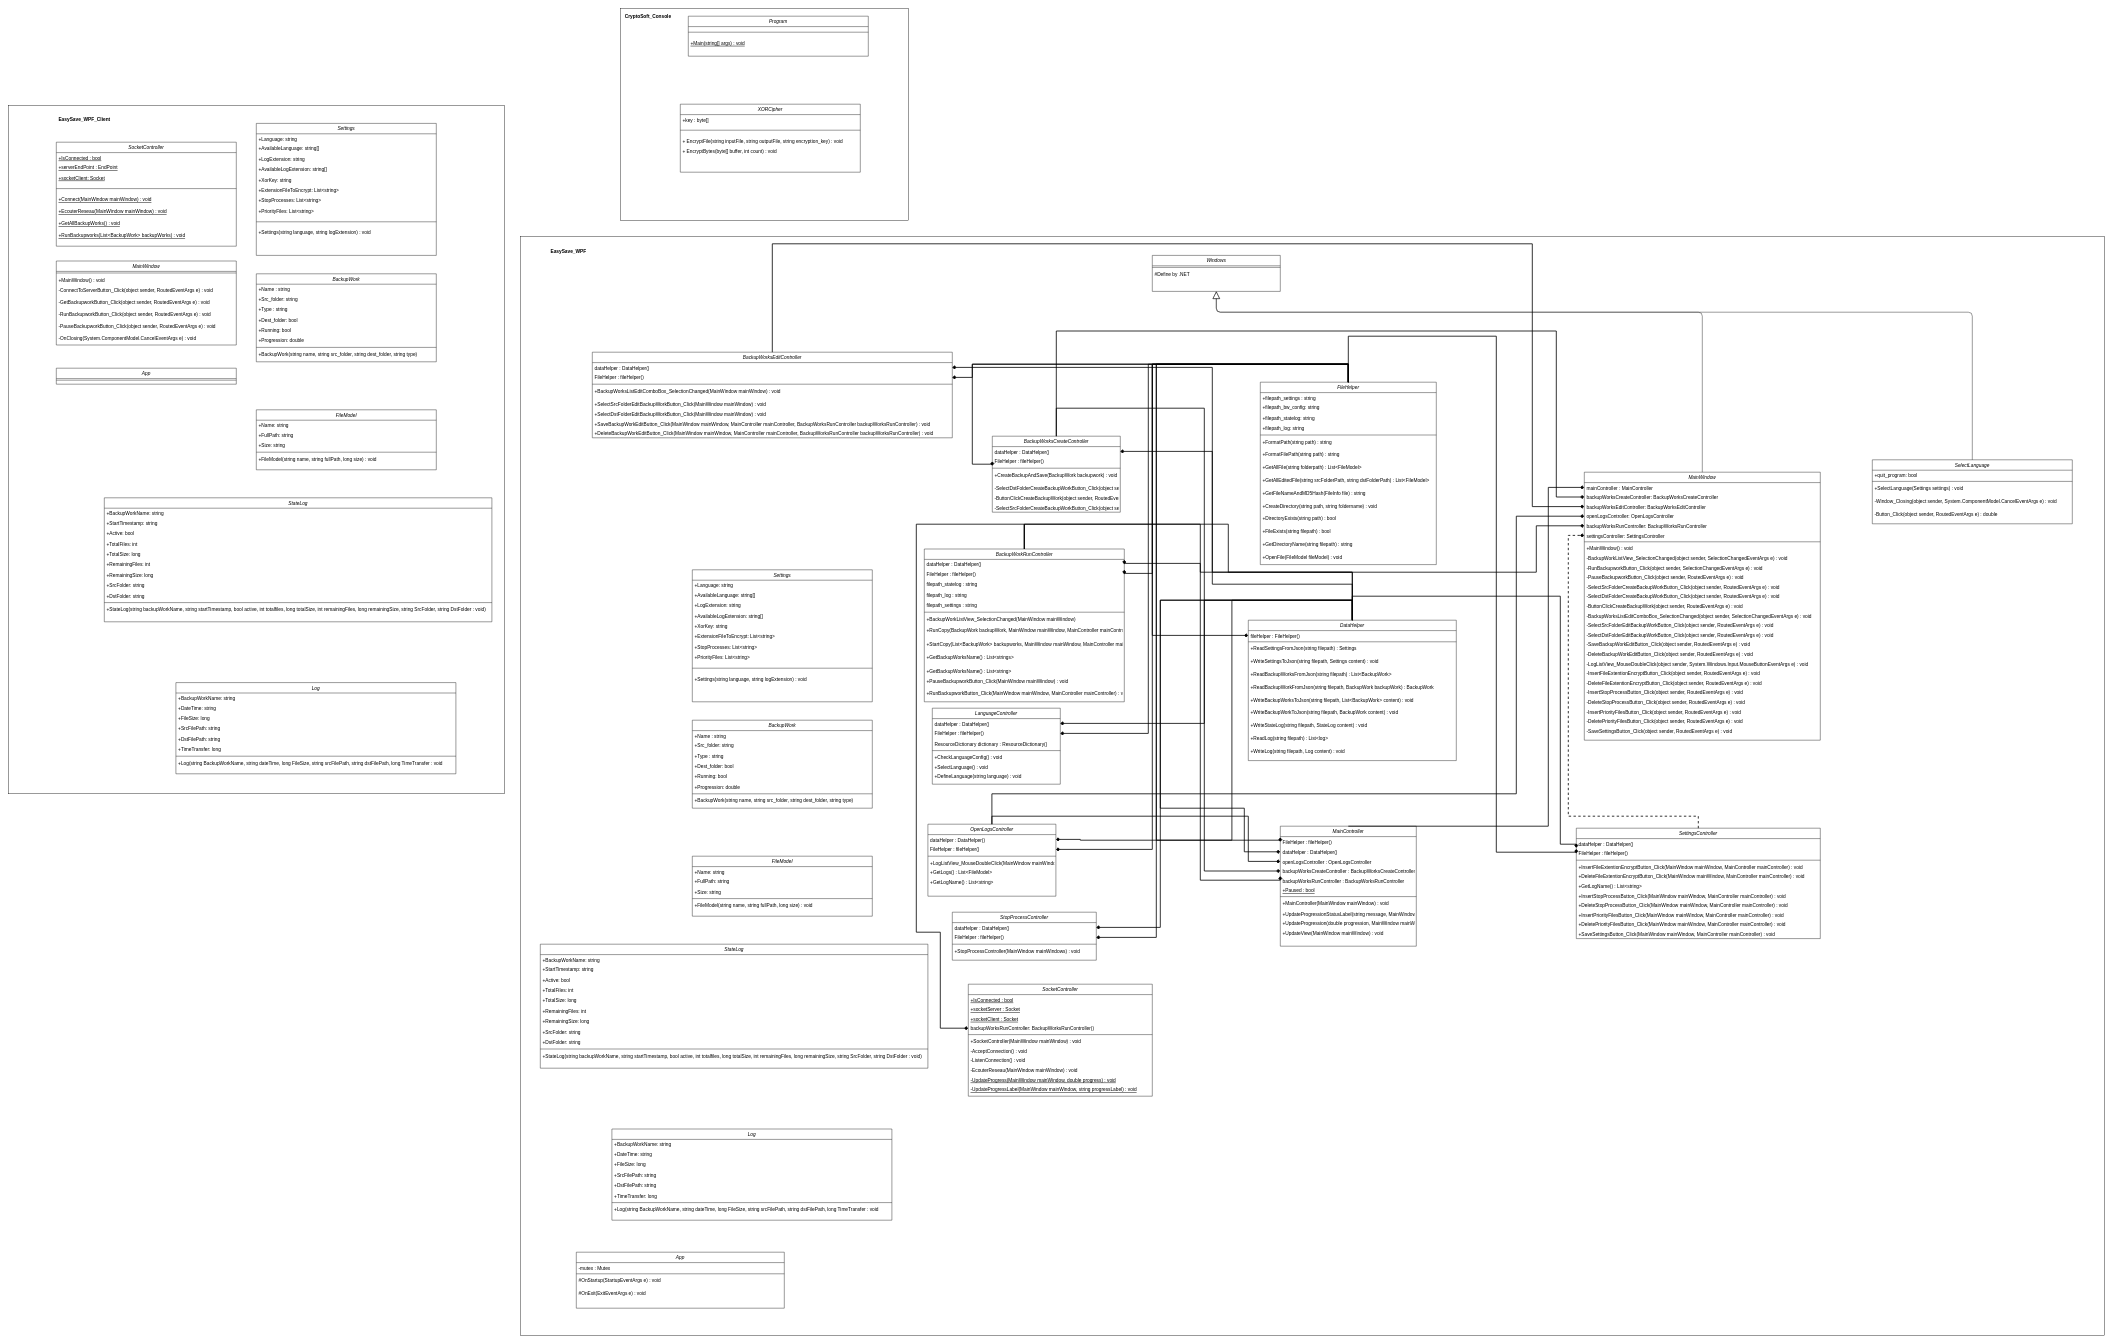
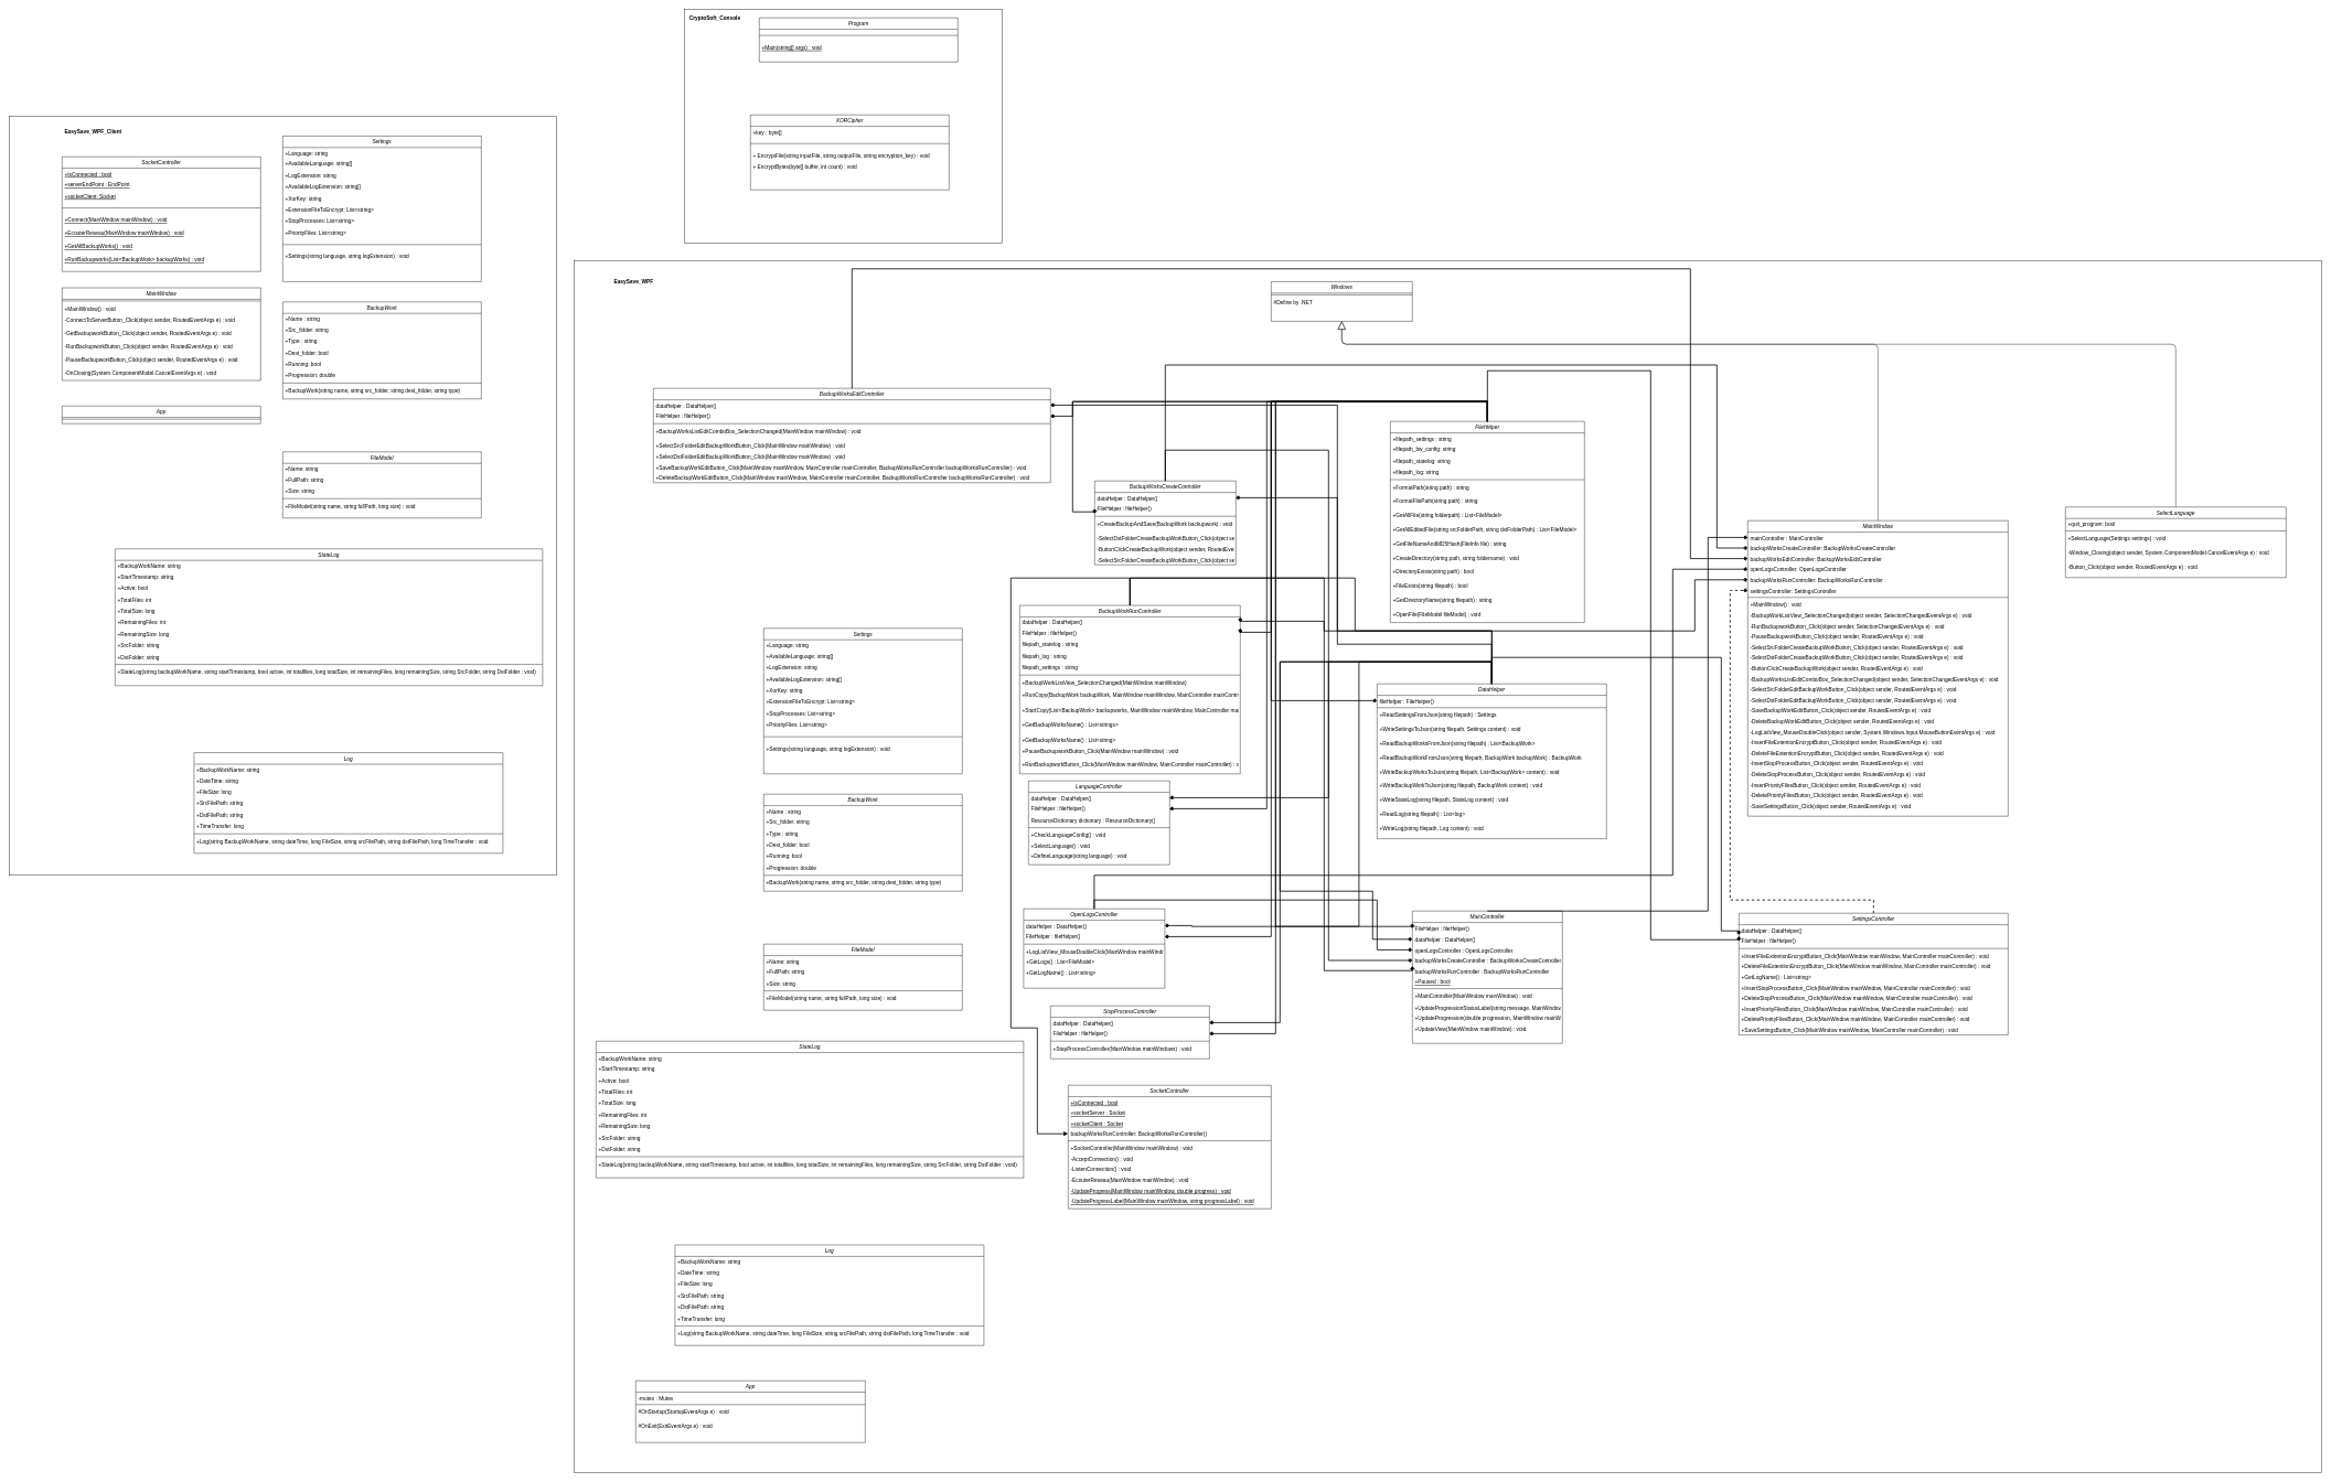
- <mxCell id="289" value="&lt;b&gt;EasySave_WPF&lt;/b&gt;" style="text;html=1;align=center;verticalAlign=middle;resizable=0;points=[];autosize=1;" vertex="1" parent="1"><mxGeometry x="1370" y="618" width="100" height="20" as="geometry" /></mxCell>
+ <mxCell id="289" value="&lt;b&gt;EasySave_WPF&lt;/b&gt;" style="text;html=1;align=center;verticalAlign=middle;resizable=0;points=[];autosize=1;" vertex="1" parent="1"><mxGeometry x="1385" y="628" width="100" height="20" as="geometry" /></mxCell>
- <mxCell id="245" value="-Button_Click(object sender, RoutedEventArgs e) : double" style="text;align=left;verticalAlign=top;spacingLeft=4;spacingRight=4;overflow=hidden;rotatable=0;points=[[0,0.5],[1,0.5]];portConstraint=eastwest;" parent="240" vertex="1"><mxGeometry y="122" width="500" height="32" as="geometry" /></mxCell>
+ <mxCell id="245" value="-Button_Click(object sender, RoutedEventArgs e) : void" style="text;align=left;verticalAlign=top;spacingLeft=4;spacingRight=4;overflow=hidden;rotatable=0;points=[[0,0.5],[1,0.5]];portConstraint=eastwest;" parent="240" vertex="1"><mxGeometry y="122" width="500" height="32" as="geometry" /></mxCell>
- <mxCell id="258" value="" style="edgeStyle=orthogonalEdgeStyle;rounded=0;orthogonalLoop=1;jettySize=auto;html=1;strokeWidth=2;endArrow=diamond;endFill=1;entryX=0;entryY=0.5;entryDx=0;entryDy=0;exitX=0.5;exitY=0;exitDx=0;exitDy=0;" parent="1" source="72" target="250" edge="1"><mxGeometry relative="1" as="geometry"><Array as="points"><mxPoint x="2560" y="1310" /><mxPoint x="2290" y="1310" /><mxPoint x="2290" y="2330" /><mxPoint x="2350" y="2330" /><mxPoint x="2350" y="2570" /></Array><mxPoint x="2600" y="1360" as="sourcePoint" /><mxPoint x="3970" y="1293" as="targetPoint" /></mxGeometry></mxCell>
+ <mxCell id="258" value="" style="edgeStyle=orthogonalEdgeStyle;rounded=0;orthogonalLoop=1;jettySize=auto;html=1;strokeWidth=2;endArrow=classic;endFill=1;entryX=0;entryY=0.5;entryDx=0;entryDy=0;exitX=0.5;exitY=0;exitDx=0;exitDy=0;" parent="1" source="72" target="250" edge="1"><mxGeometry relative="1" as="geometry"><Array as="points"><mxPoint x="2560" y="1310" /><mxPoint x="2290" y="1310" /><mxPoint x="2290" y="2330" /><mxPoint x="2350" y="2330" /><mxPoint x="2350" y="2570" /></Array><mxPoint x="2600" y="1360" as="sourcePoint" /><mxPoint x="3970" y="1293" as="targetPoint" /></mxGeometry></mxCell>
